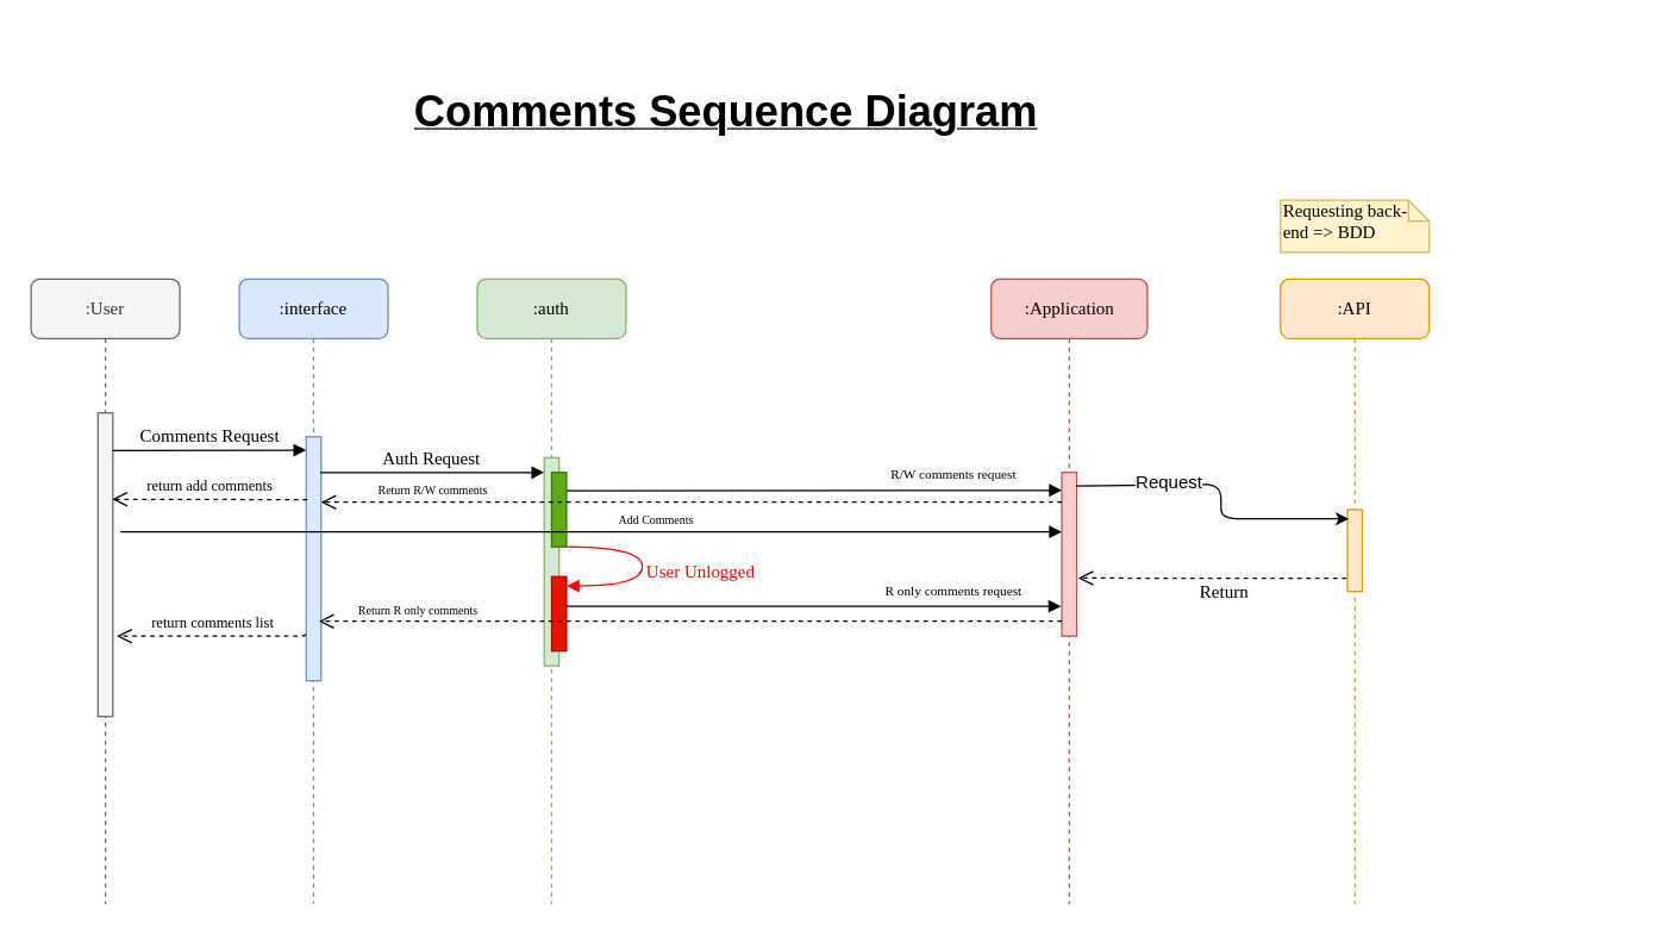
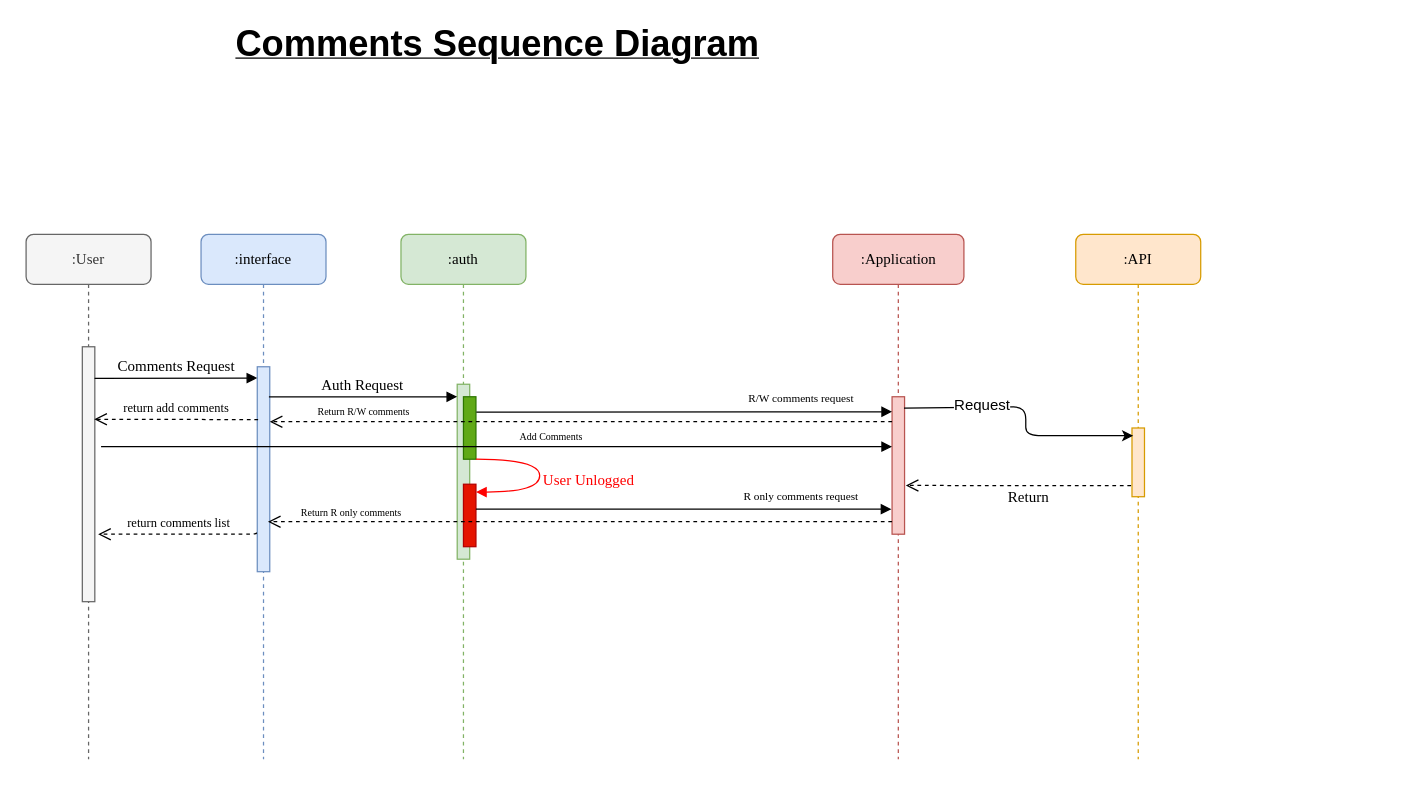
- <mxCell id="27" value="&lt;b&gt;&lt;u&gt;&lt;font style=&quot;font-size: 29px&quot;&gt;Comments Sequence Diagram&lt;/font&gt;&lt;/u&gt;&lt;/b&gt;" style="text;html=1;align=center;verticalAlign=middle;resizable=0;points=[];;autosize=1;" parent="1" vertex="1"><mxGeometry x="272" y="60" width="430" height="30" as="geometry" /></mxCell>
+ <mxCell id="27" value="&lt;b&gt;&lt;u&gt;&lt;font style=&quot;font-size: 29px&quot;&gt;Comments Sequence Diagram&lt;/font&gt;&lt;/u&gt;&lt;/b&gt;" style="text;html=1;align=center;verticalAlign=middle;resizable=0;points=[];;autosize=1;" parent="1" vertex="1"><mxGeometry x="182" y="20" width="430" height="30" as="geometry" /></mxCell>
- <mxCell id="28" value="Requesting back-end =&amp;gt; BDD" style="shape=note;whiteSpace=wrap;html=1;size=14;verticalAlign=top;align=left;spacingTop=-6;rounded=0;shadow=0;comic=0;labelBackgroundColor=none;strokeWidth=1;fontFamily=Verdana;fontSize=12;fillColor=#fff2cc;strokeColor=#d6b656;" vertex="1" parent="1"><mxGeometry x="860" y="134" width="100" height="35" as="geometry" /></mxCell>
